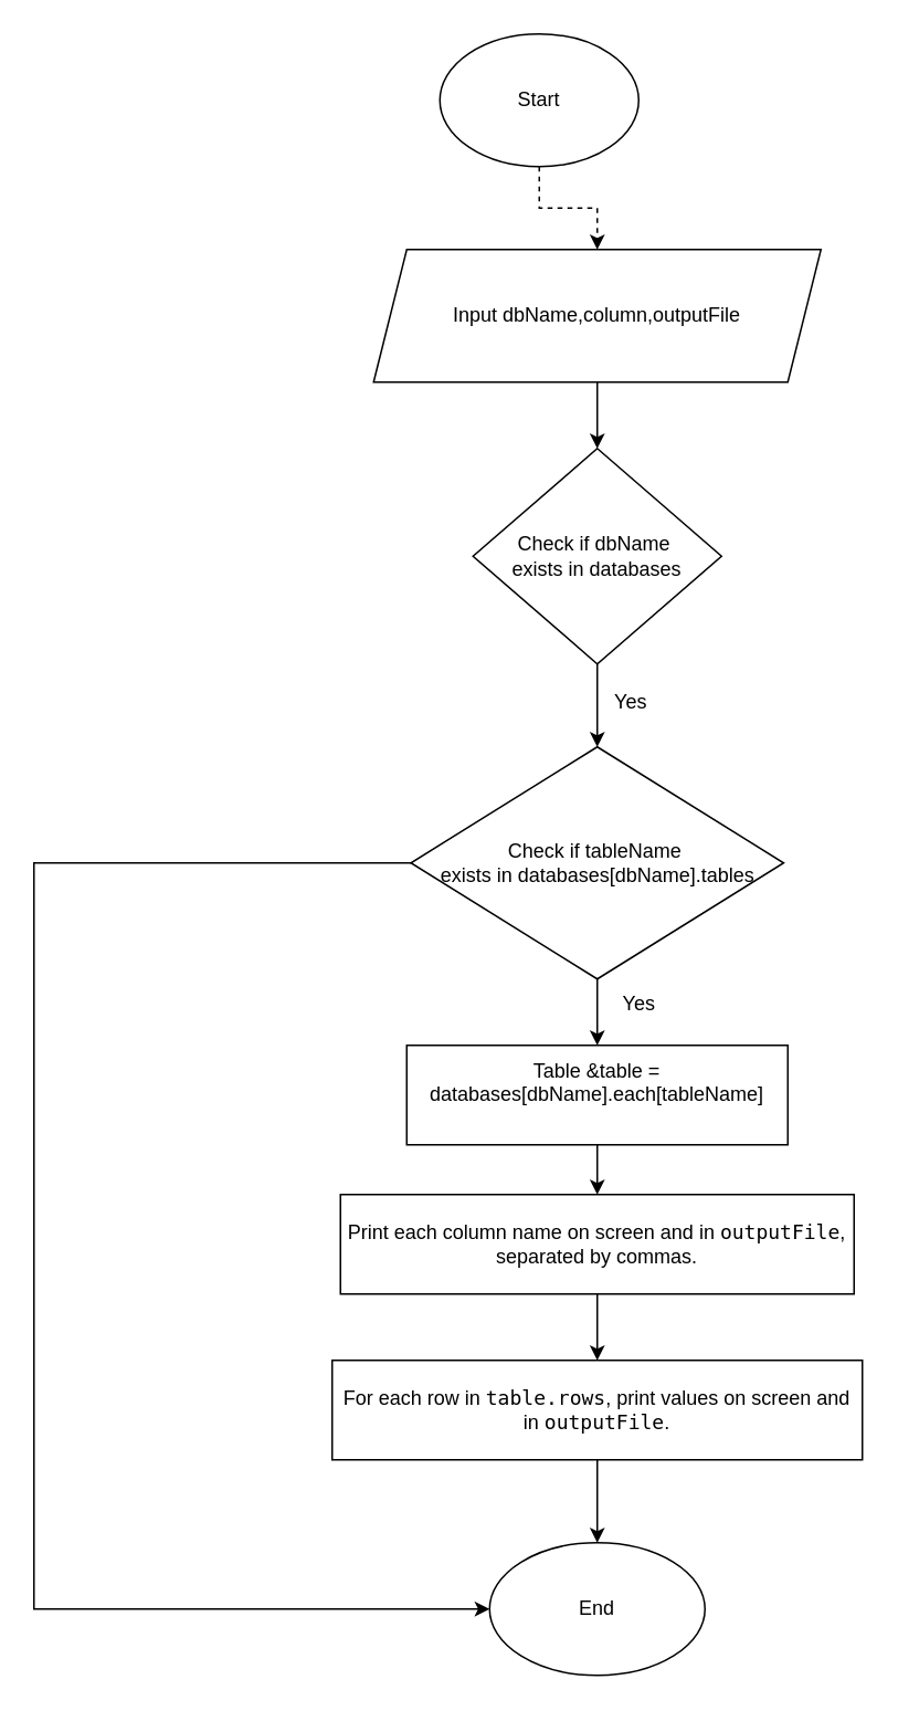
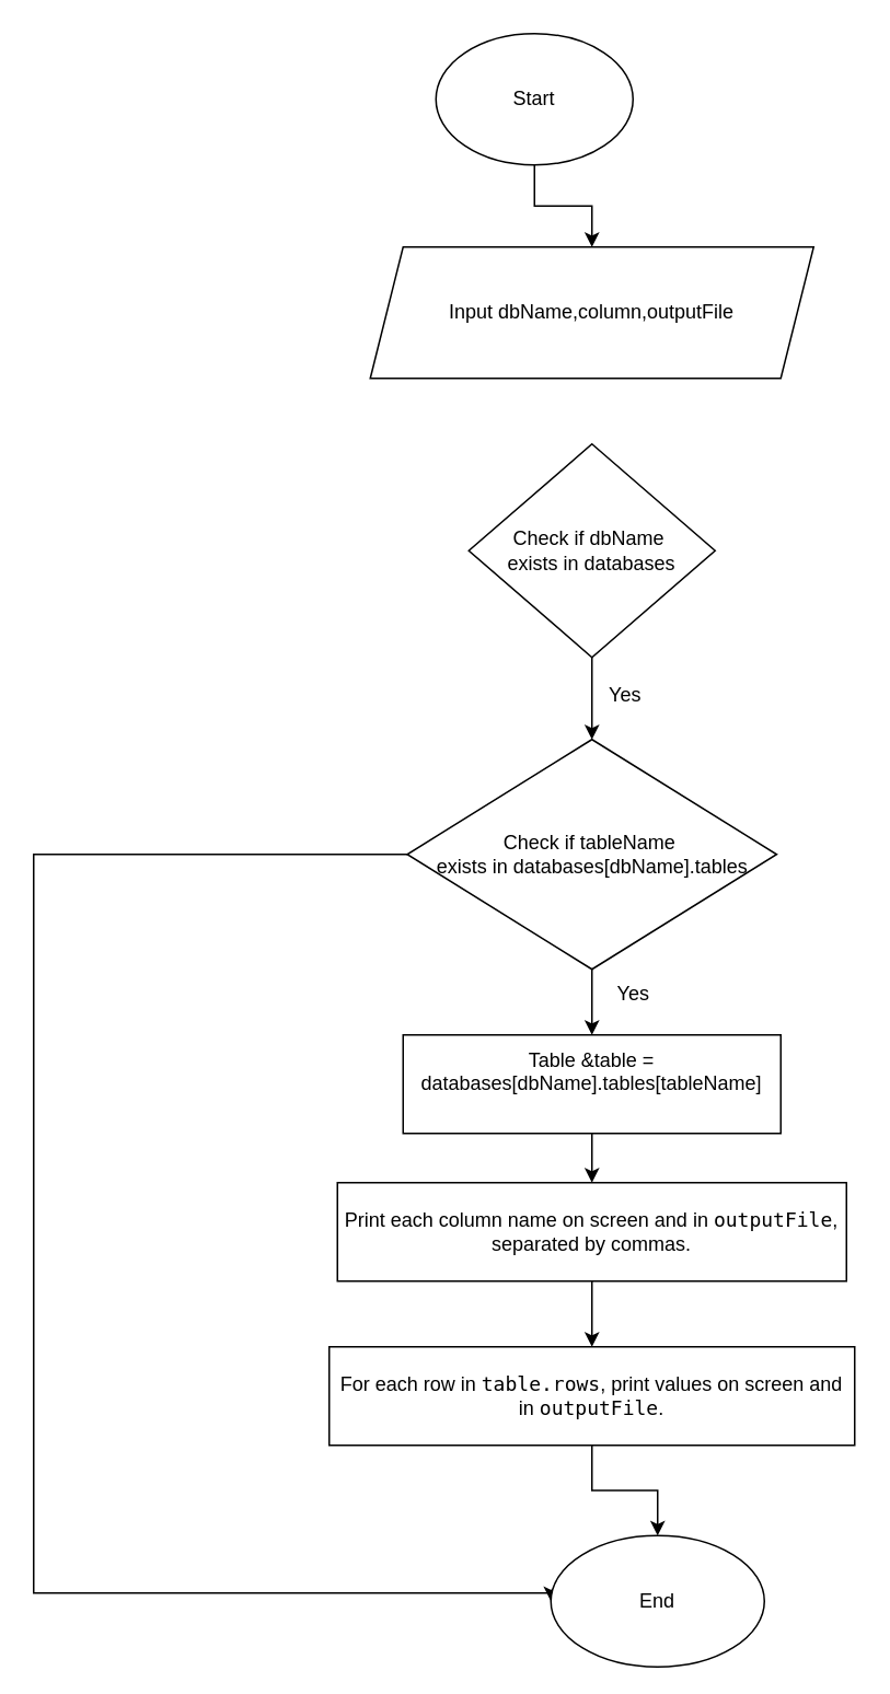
- <mxCell id="2" style="edgeStyle=orthogonalEdgeStyle;rounded=0;orthogonalLoop=1;jettySize=auto;html=1;exitX=0.5;exitY=1;exitDx=0;exitDy=0;entryX=0.5;entryY=0;entryDx=0;entryDy=0;dashed=1;" edge="1" parent="1" source="3" target="5"><mxGeometry relative="1" as="geometry"><mxPoint x="360" y="120" as="targetPoint" /></mxGeometry></mxCell>
+ <mxCell id="2" style="edgeStyle=orthogonalEdgeStyle;rounded=0;orthogonalLoop=1;jettySize=auto;html=1;exitX=0.5;exitY=1;exitDx=0;exitDy=0;entryX=0.5;entryY=0;entryDx=0;entryDy=0;" edge="1" parent="1" source="3" target="5"><mxGeometry relative="1" as="geometry"><mxPoint x="360" y="120" as="targetPoint" /></mxGeometry></mxCell>
- <mxCell id="4" style="edgeStyle=orthogonalEdgeStyle;rounded=0;orthogonalLoop=1;jettySize=auto;html=1;entryX=0.5;entryY=0;entryDx=0;entryDy=0;" edge="1" parent="1" source="5" target="7"><mxGeometry relative="1" as="geometry" /></mxCell>
- <mxCell id="12" value="Table &amp;amp;table = databases[dbName].each[tableName]&lt;div&gt;&lt;br&gt;&lt;/div&gt;" style="rounded=0;whiteSpace=wrap;html=1;" vertex="1" parent="1"><mxGeometry x="245" y="630" width="230" height="60" as="geometry" /></mxCell>
+ <mxCell id="12" value="Table &amp;amp;table = databases[dbName].tables[tableName]&lt;div&gt;&lt;br&gt;&lt;/div&gt;" style="rounded=0;whiteSpace=wrap;html=1;" vertex="1" parent="1"><mxGeometry x="245" y="630" width="230" height="60" as="geometry" /></mxCell>
- <mxCell id="17" value="End" style="ellipse;whiteSpace=wrap;html=1;" vertex="1" parent="1"><mxGeometry x="295" y="930" width="130" height="80" as="geometry" /></mxCell>
+ <mxCell id="17" value="End" style="ellipse;whiteSpace=wrap;html=1;" vertex="1" parent="1"><mxGeometry x="335" y="935" width="130" height="80" as="geometry" /></mxCell>
